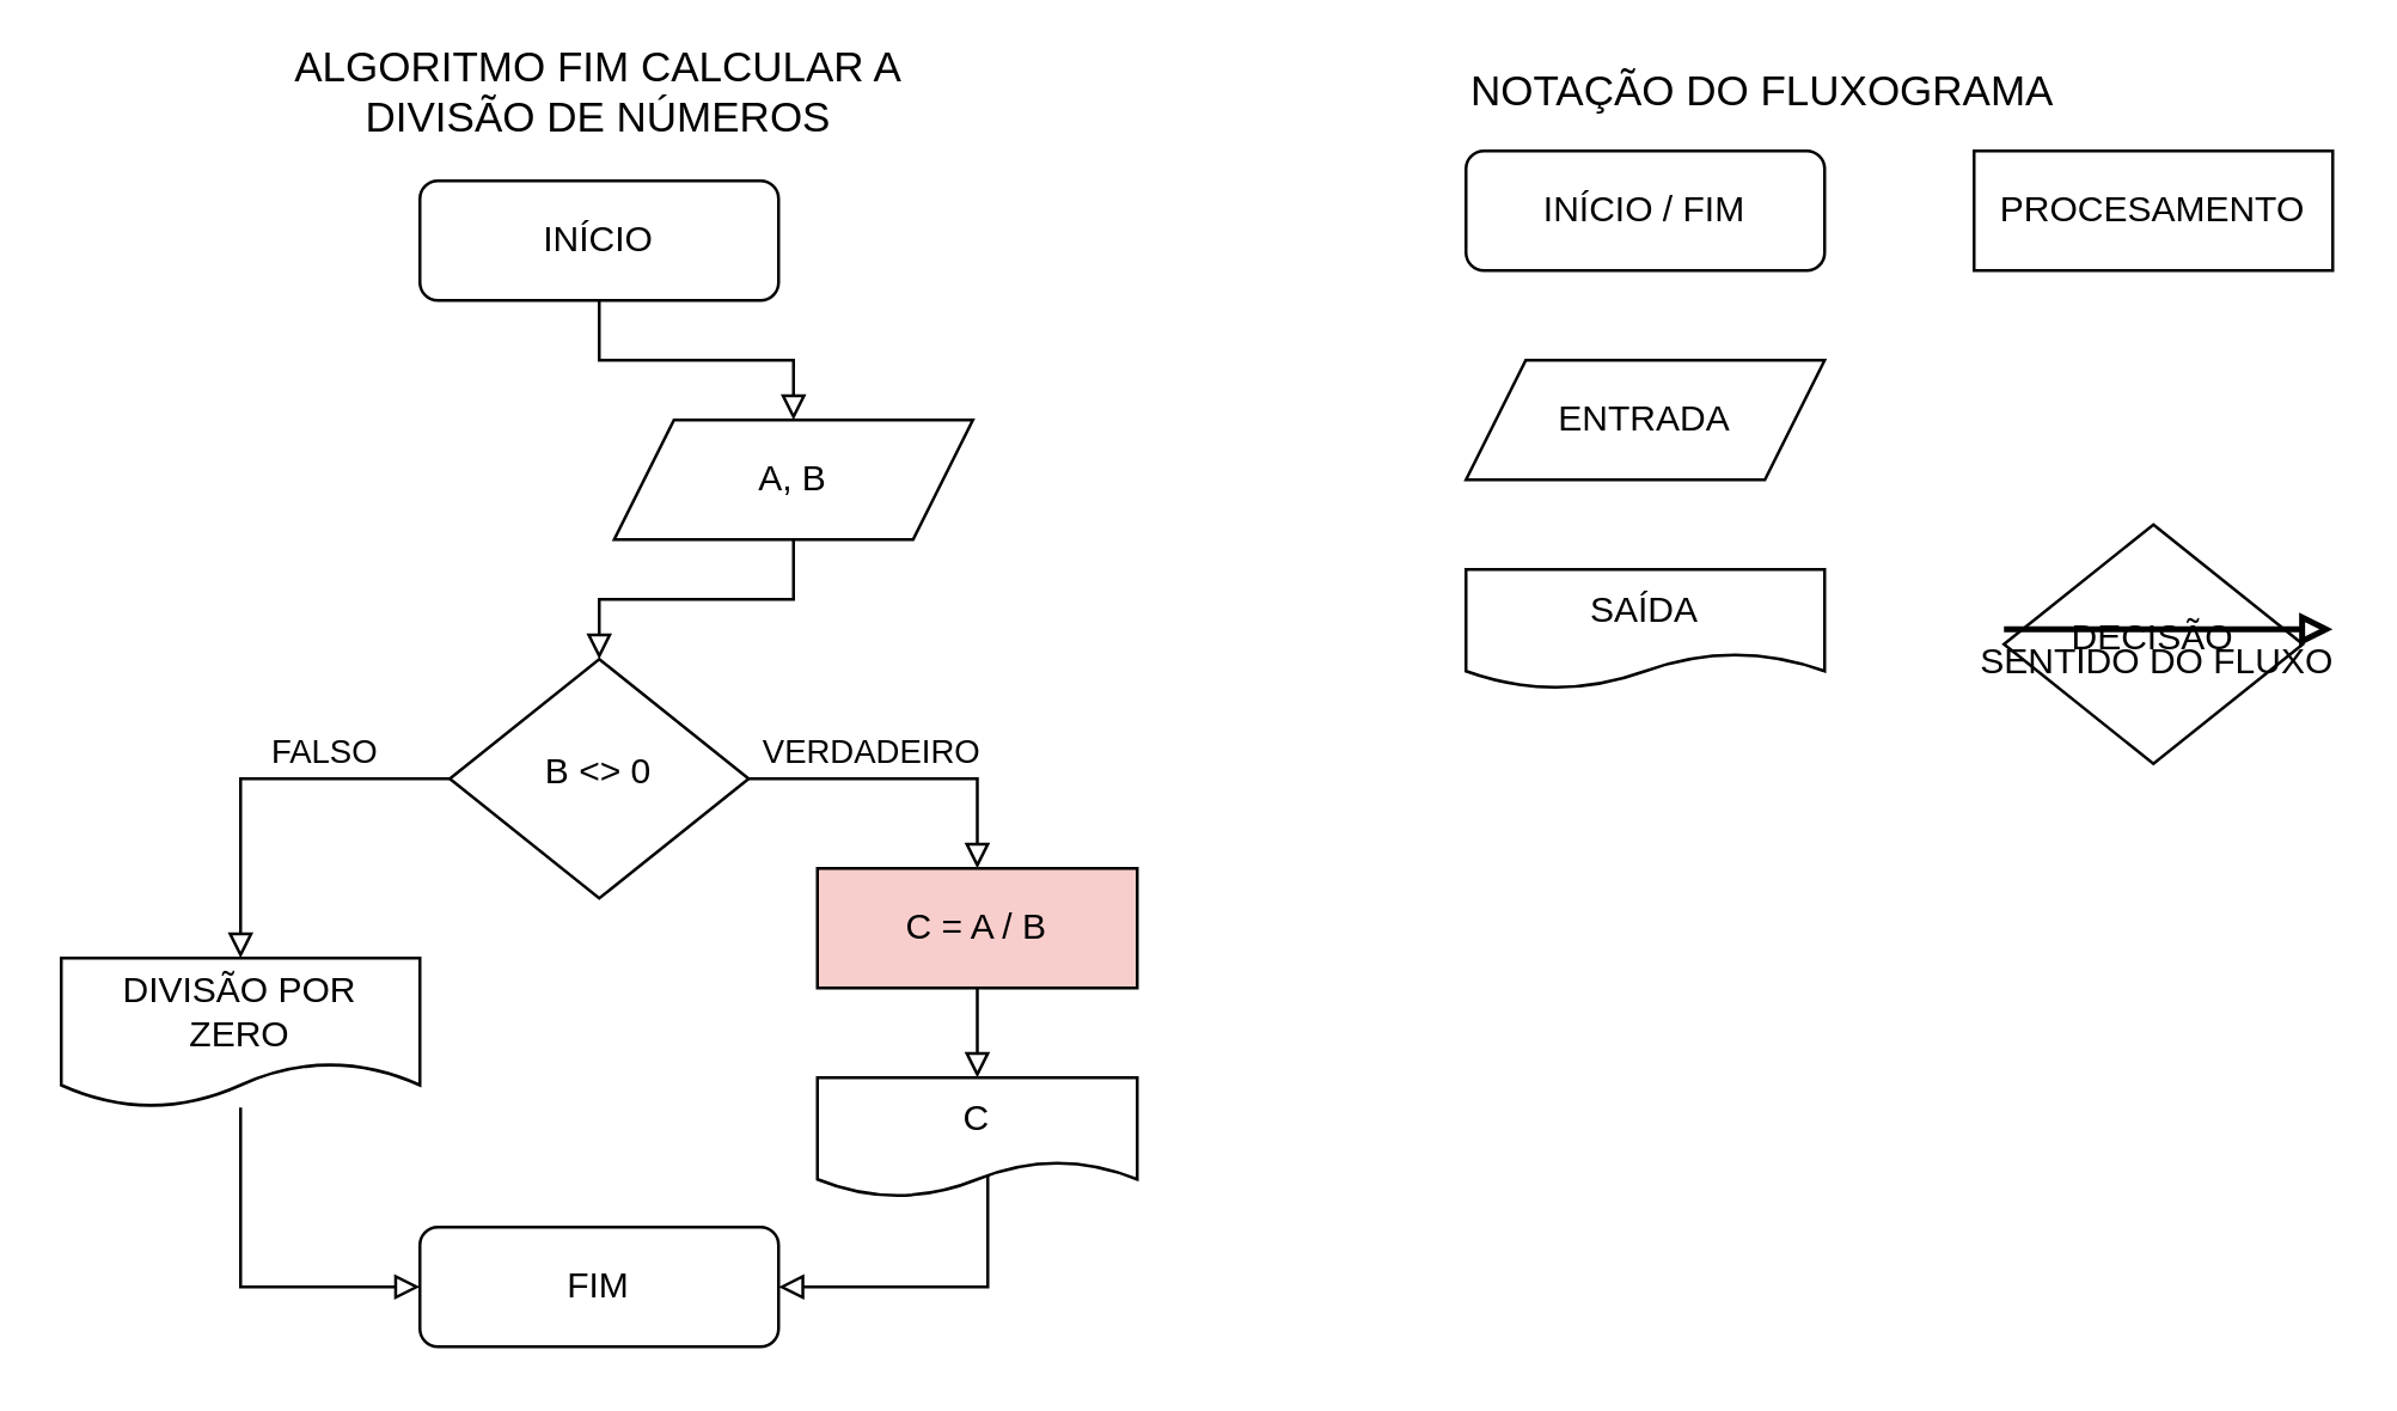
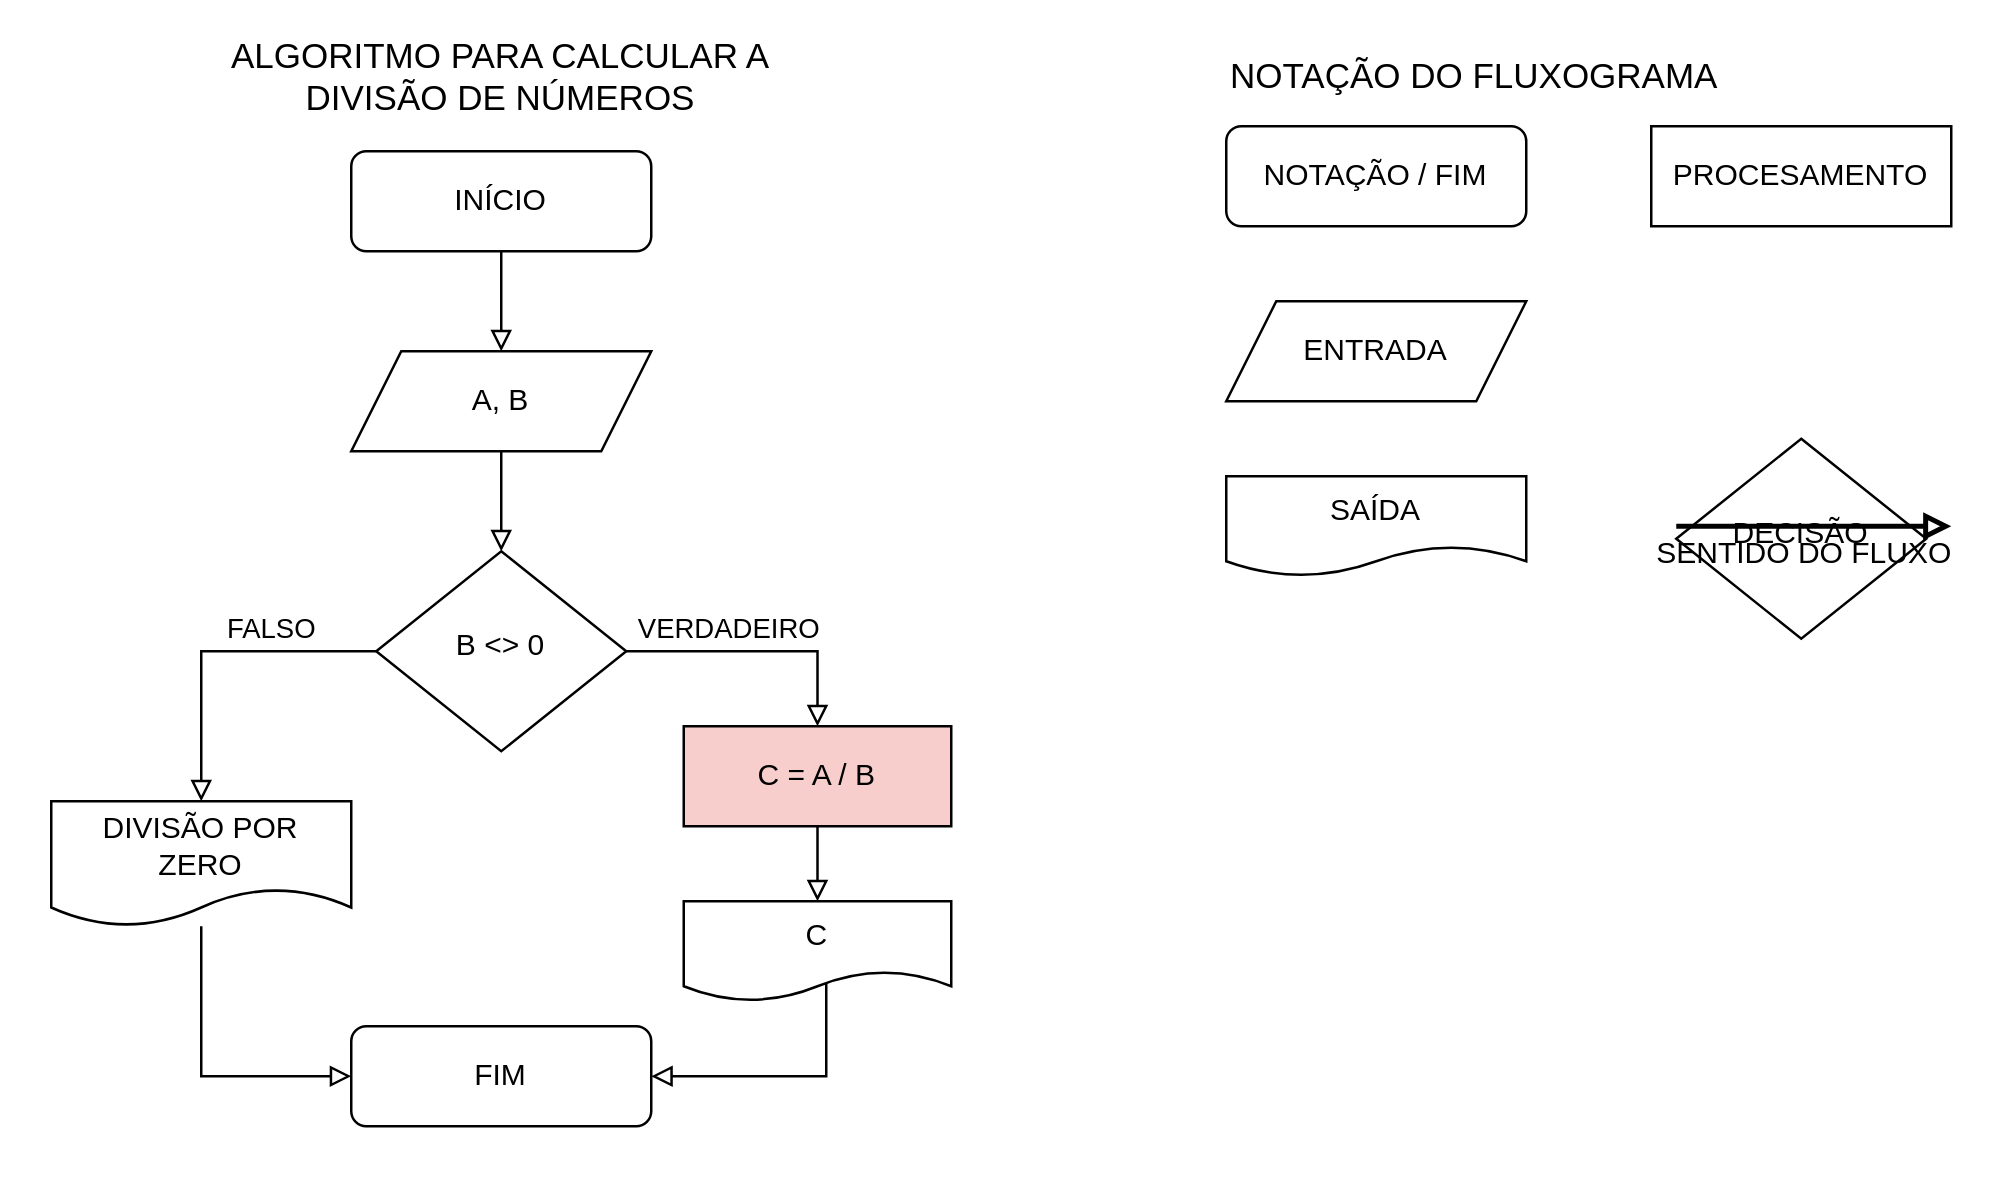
- <mxCell id="26" value="ALGORITMO FIM CALCULAR A DIVISÃO DE NÚMEROS" style="text;html=1;strokeColor=none;fillColor=none;align=center;verticalAlign=middle;whiteSpace=wrap;rounded=0;labelBackgroundColor=none;fontSize=14;" vertex="1" parent="1"><mxGeometry x="75" y="20" width="250" height="20" as="geometry" /></mxCell>
+ <mxCell id="26" value="ALGORITMO PARA CALCULAR A DIVISÃO DE NÚMEROS" style="text;html=1;strokeColor=none;fillColor=none;align=center;verticalAlign=middle;whiteSpace=wrap;rounded=0;labelBackgroundColor=none;fontSize=14;" vertex="1" parent="1"><mxGeometry x="75" y="20" width="250" height="20" as="geometry" /></mxCell>
- <mxCell id="18" value="INÍCIO / FIM" style="rounded=1;whiteSpace=wrap;html=1;fontSize=12;glass=0;strokeWidth=1;shadow=0;" vertex="1" parent="1"><mxGeometry x="490" y="50" width="120" height="40" as="geometry" /></mxCell>
+ <mxCell id="18" value="NOTAÇÃO / FIM" style="rounded=1;whiteSpace=wrap;html=1;fontSize=12;glass=0;strokeWidth=1;shadow=0;" vertex="1" parent="1"><mxGeometry x="490" y="50" width="120" height="40" as="geometry" /></mxCell>
- <mxCell id="11" value="A, B" style="shape=parallelogram;perimeter=parallelogramPerimeter;whiteSpace=wrap;html=1;fixedSize=1;" vertex="1" parent="1"><mxGeometry x="205" y="140" width="120" height="40" as="geometry" /></mxCell>
+ <mxCell id="11" value="A, B" style="shape=parallelogram;perimeter=parallelogramPerimeter;whiteSpace=wrap;html=1;fixedSize=1;" vertex="1" parent="1"><mxGeometry x="140" y="140" width="120" height="40" as="geometry" /></mxCell>
